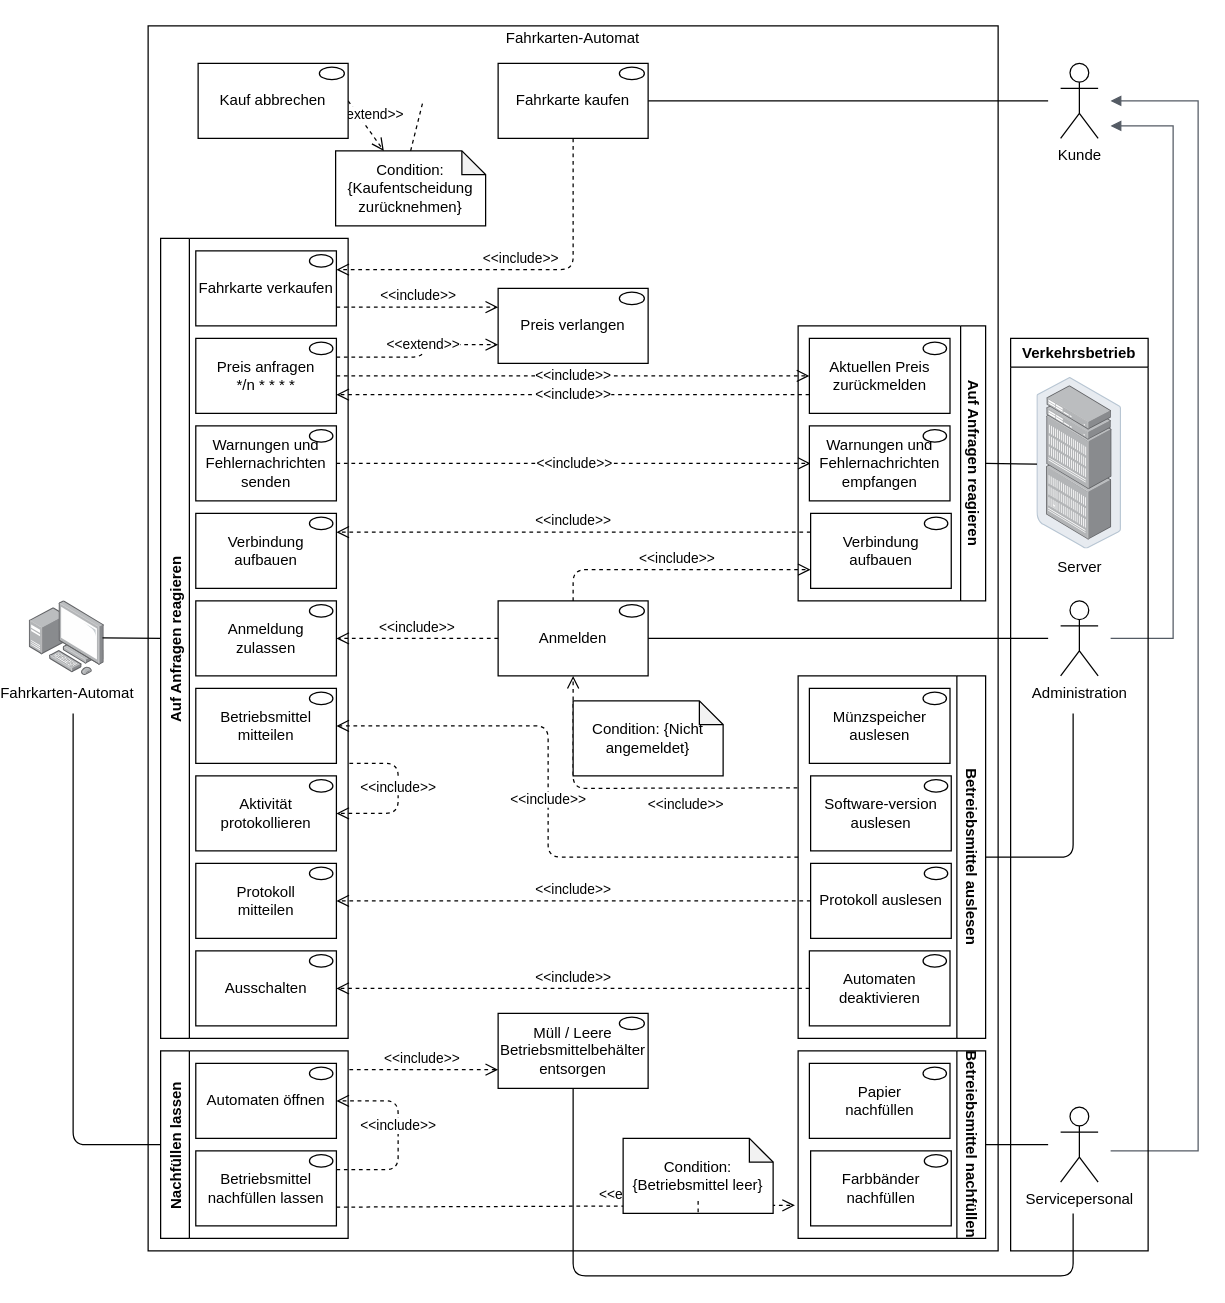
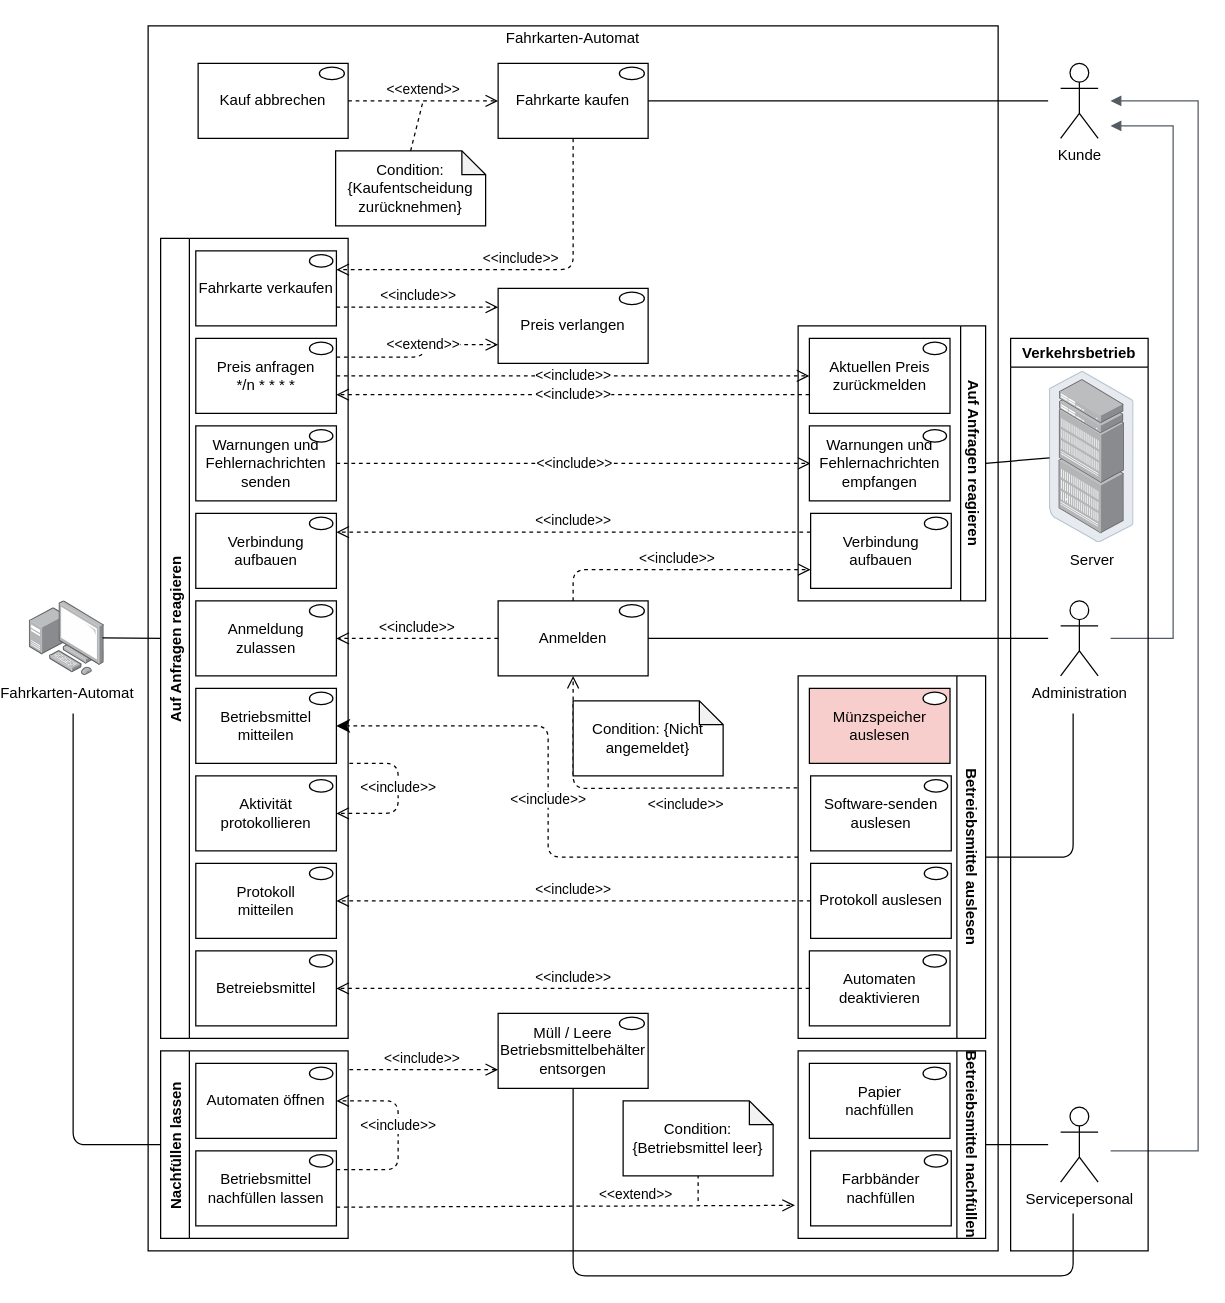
- <mxCell id="8" value="&amp;lt;&amp;lt;extend&amp;gt;&amp;gt;" style="html=1;verticalAlign=bottom;endArrow=open;dashed=1;endSize=8;exitX=1;exitY=0.5;exitDx=0;exitDy=0;sketch=0;jiggle=1;" parent="1" source="14" target="9" edge="1"><mxGeometry relative="1" as="geometry"><mxPoint x="715" y="280" as="sourcePoint" /><mxPoint x="635" y="280" as="targetPoint" /></mxGeometry></mxCell>
+ <mxCell id="8" value="&amp;lt;&amp;lt;extend&amp;gt;&amp;gt;" style="html=1;verticalAlign=bottom;endArrow=open;dashed=1;endSize=8;exitX=1;exitY=0.5;exitDx=0;exitDy=0;entryX=0;entryY=0.5;entryDx=0;entryDy=0;sketch=0;jiggle=1;" parent="1" source="14" target="11" edge="1"><mxGeometry relative="1" as="geometry"><mxPoint x="715" y="280" as="sourcePoint" /><mxPoint x="635" y="280" as="targetPoint" /></mxGeometry></mxCell>
- <mxCell id="152" value="Server" style="points=[];aspect=fixed;html=1;align=center;shadow=0;dashed=0;image;image=img/lib/allied_telesis/storage/Datacenter_Server_Rack_EoR.svg;sketch=0;jiggle=1;" parent="1" vertex="1"><mxGeometry x="826.05" y="301.39" width="67.9" height="137.22" as="geometry" /></mxCell>
+ <mxCell id="152" value="Server" style="points=[];aspect=fixed;html=1;align=center;shadow=0;dashed=0;image;image=img/lib/allied_telesis/storage/Datacenter_Server_Rack_EoR.svg;sketch=0;jiggle=1;" parent="1" vertex="1"><mxGeometry x="836.05" y="296.39" width="67.9" height="137.22" as="geometry" /></mxCell>
- <mxCell id="91" value="&amp;lt;&amp;lt;include&amp;gt;&amp;gt;" style="html=1;verticalAlign=bottom;endArrow=open;dashed=1;endSize=8;exitX=1;exitY=0.5;exitDx=0;exitDy=0;entryX=1;entryY=0.5;entryDx=0;entryDy=0;sketch=0;jiggle=1;" parent="1" source="116" target="58" edge="1"><mxGeometry relative="1" as="geometry"><mxPoint x="405" y="520" as="sourcePoint" /><mxPoint x="275.625" y="520" as="targetPoint" /><Array as="points"><mxPoint x="435" y="685" /><mxPoint x="435" y="580" /></Array></mxGeometry></mxCell>
+ <mxCell id="91" value="&amp;lt;&amp;lt;include&amp;gt;&amp;gt;" style="html=1;verticalAlign=bottom;endArrow=classic;dashed=1;endSize=8;exitX=1;exitY=0.5;exitDx=0;exitDy=0;entryX=1;entryY=0.5;entryDx=0;entryDy=0;sketch=0;jiggle=1;" parent="1" source="116" target="58" edge="1"><mxGeometry relative="1" as="geometry"><mxPoint x="405" y="520" as="sourcePoint" /><mxPoint x="275.625" y="520" as="targetPoint" /><Array as="points"><mxPoint x="435" y="685" /><mxPoint x="435" y="580" /></Array></mxGeometry></mxCell>
- <mxCell id="114" value="Münzspeicher auslesen" style="rounded=0;whiteSpace=wrap;html=1;sketch=0;jiggle=1;" parent="113" vertex="1"><mxGeometry width="112.5" height="60" as="geometry" /></mxCell>
+ <mxCell id="114" value="Münzspeicher auslesen" style="rounded=0;whiteSpace=wrap;html=1;sketch=0;jiggle=1;fillColor=#f8cecc;" parent="113" vertex="1"><mxGeometry width="112.5" height="60" as="geometry" /></mxCell>
- <mxCell id="104" value="Software-version auslesen" style="rounded=0;whiteSpace=wrap;html=1;sketch=0;jiggle=1;" parent="103" vertex="1"><mxGeometry width="112.5" height="60" as="geometry" /></mxCell>
+ <mxCell id="104" value="Software-senden auslesen" style="rounded=0;whiteSpace=wrap;html=1;sketch=0;jiggle=1;" parent="103" vertex="1"><mxGeometry width="112.5" height="60" as="geometry" /></mxCell>
- <mxCell id="95" value="Ausschalten" style="rounded=0;whiteSpace=wrap;html=1;sketch=0;jiggle=1;" parent="94" vertex="1"><mxGeometry width="112.5" height="60" as="geometry" /></mxCell>
+ <mxCell id="95" value="Betreiebsmittel" style="rounded=0;whiteSpace=wrap;html=1;sketch=0;jiggle=1;" parent="94" vertex="1"><mxGeometry width="112.5" height="60" as="geometry" /></mxCell>
- <mxCell id="147" value="Condition: {Betriebsmittel leer}" style="shape=note;whiteSpace=wrap;html=1;backgroundOutline=1;darkOpacity=0.05;size=19;sketch=0;jiggle=1;" parent="1" vertex="1"><mxGeometry x="495" y="910" width="120" height="60" as="geometry" /></mxCell>
+ <mxCell id="147" value="Condition: {Betriebsmittel leer}" style="shape=note;whiteSpace=wrap;html=1;backgroundOutline=1;darkOpacity=0.05;size=19;sketch=0;jiggle=1;" parent="1" vertex="1"><mxGeometry x="495" y="880" width="120" height="60" as="geometry" /></mxCell>
